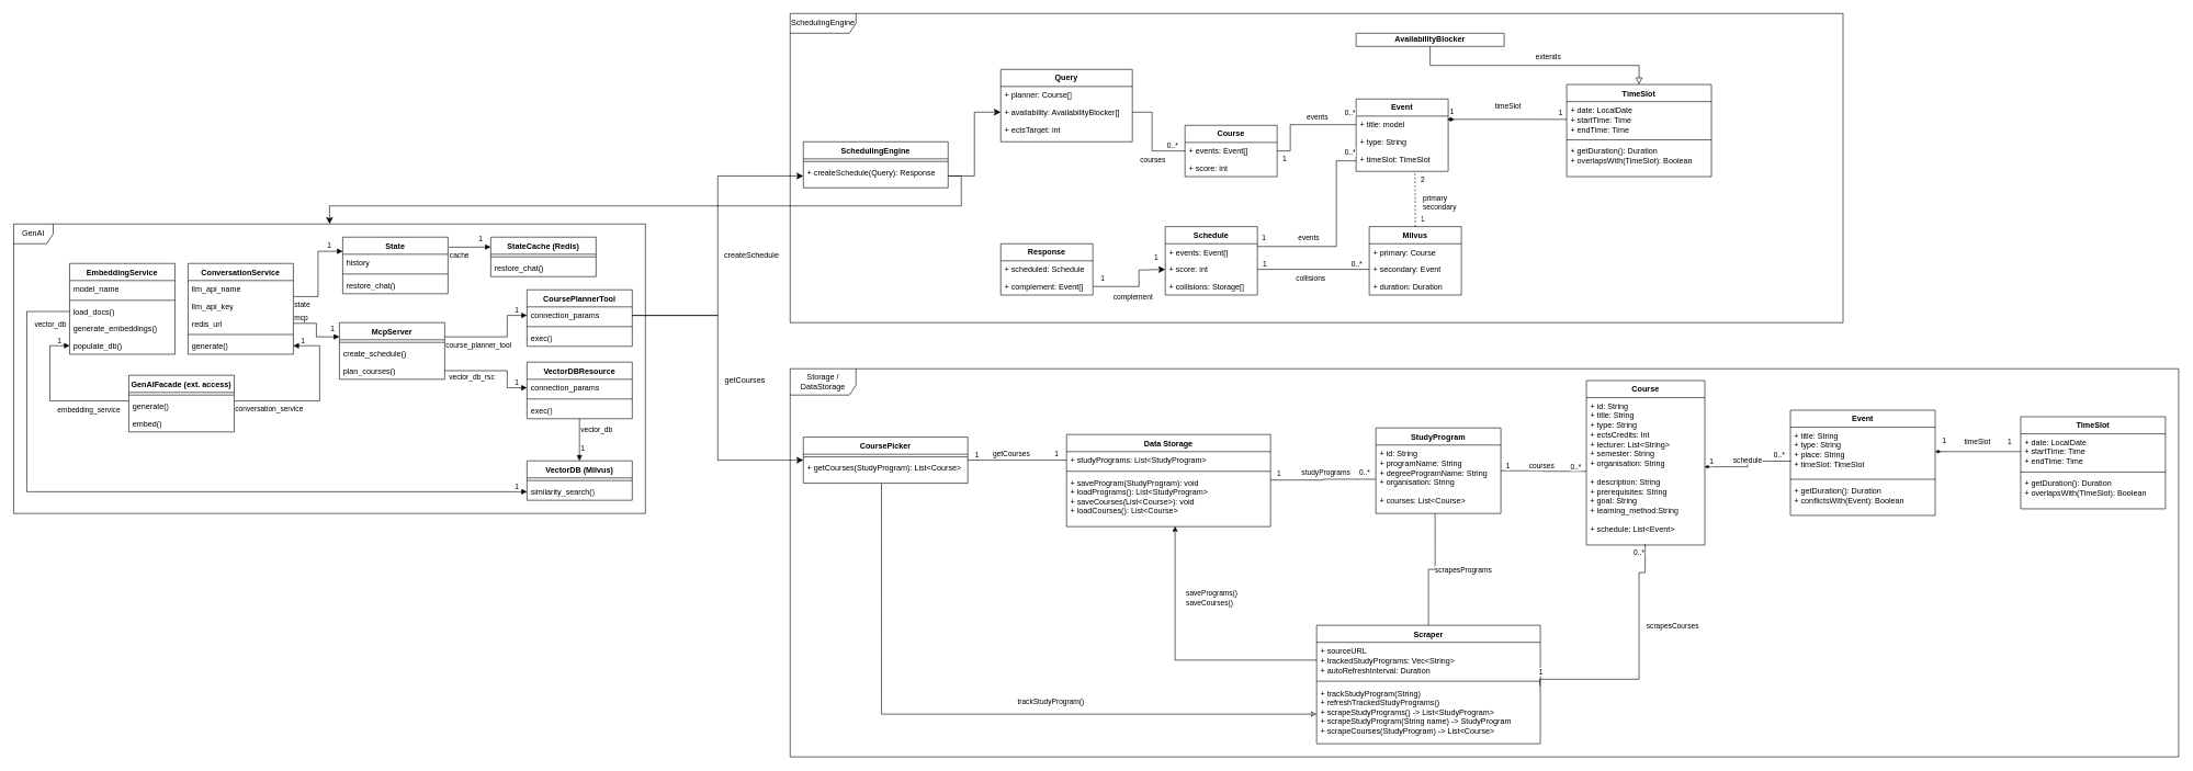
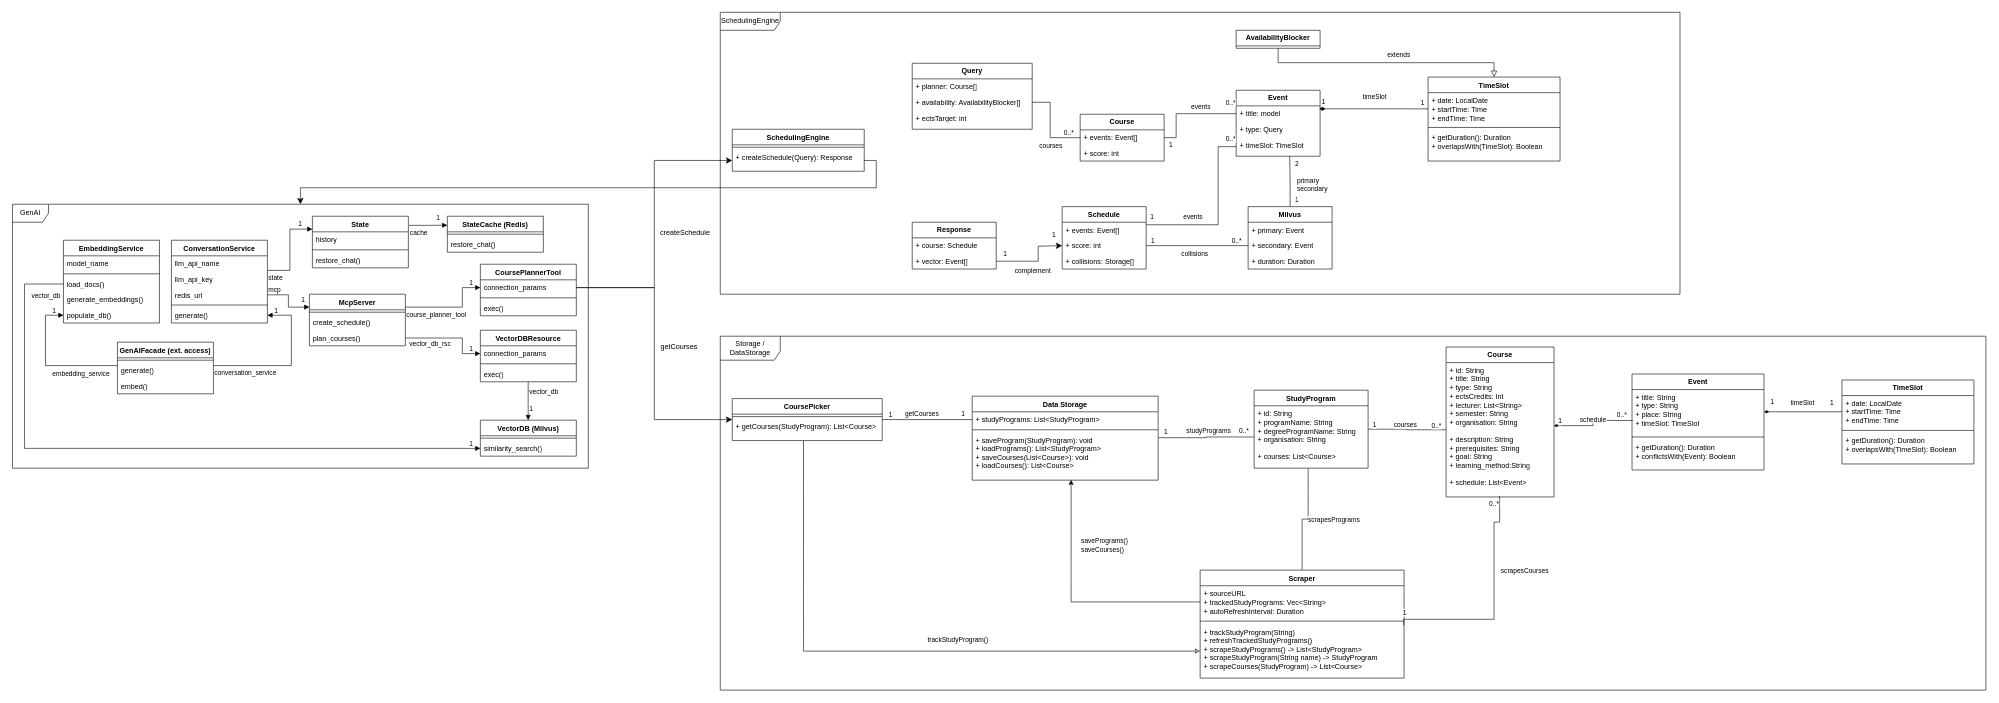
- <mxCell id="153" value="&lt;b&gt;AvailabilityBlocker&lt;/b&gt;" style="swimlane;fontStyle=0;childLayout=stackLayout;horizontal=1;startSize=26;fillColor=none;horizontalStack=0;resizeParent=1;resizeParentMax=0;resizeLast=0;collapsible=1;marginBottom=0;whiteSpace=wrap;html=1;" parent="1" vertex="1"><mxGeometry x="2060" y="50" width="225" height="20" as="geometry" /></mxCell>
+ <mxCell id="153" value="&lt;b&gt;AvailabilityBlocker&lt;/b&gt;" style="swimlane;fontStyle=0;childLayout=stackLayout;horizontal=1;startSize=26;fillColor=none;horizontalStack=0;resizeParent=1;resizeParentMax=0;resizeLast=0;collapsible=1;marginBottom=0;whiteSpace=wrap;html=1;" parent="1" vertex="1"><mxGeometry x="2060" y="50" width="140" height="30" as="geometry" /></mxCell>
- <mxCell id="62" value="+ type: String" style="text;strokeColor=none;fillColor=none;align=left;verticalAlign=top;spacingLeft=4;spacingRight=4;overflow=hidden;rotatable=0;points=[[0,0.5],[1,0.5]];portConstraint=eastwest;whiteSpace=wrap;html=1;" parent="60" vertex="1"><mxGeometry y="52" width="140" height="26" as="geometry" /></mxCell>
+ <mxCell id="62" value="+ type: Query" style="text;strokeColor=none;fillColor=none;align=left;verticalAlign=top;spacingLeft=4;spacingRight=4;overflow=hidden;rotatable=0;points=[[0,0.5],[1,0.5]];portConstraint=eastwest;whiteSpace=wrap;html=1;" parent="60" vertex="1"><mxGeometry y="52" width="140" height="26" as="geometry" /></mxCell>
- <mxCell id="176" style="edgeStyle=orthogonalEdgeStyle;rounded=0;orthogonalLoop=1;jettySize=auto;html=1;exitX=1;exitY=0.5;exitDx=0;exitDy=0;entryX=0;entryY=0.5;entryDx=0;entryDy=0;fontSize=12;startSize=8;endSize=8;" parent="1" source="175" target="58" edge="1"><mxGeometry relative="1" as="geometry" /></mxCell>
- <mxCell id="67" style="edgeStyle=orthogonalEdgeStyle;rounded=0;orthogonalLoop=1;jettySize=auto;html=1;exitX=0.5;exitY=0;exitDx=0;exitDy=0;fontSize=12;startSize=8;endSize=8;entryX=0.638;entryY=1;entryDx=0;entryDy=0;entryPerimeter=0;endArrow=none;startFill=0;dashed=1;" parent="1" source="71" target="63" edge="1"><mxGeometry relative="1" as="geometry" /></mxCell>
+ <mxCell id="67" style="edgeStyle=orthogonalEdgeStyle;rounded=0;orthogonalLoop=1;jettySize=auto;html=1;exitX=0.5;exitY=0;exitDx=0;exitDy=0;fontSize=12;startSize=8;endSize=8;entryX=0.638;entryY=1;entryDx=0;entryDy=0;entryPerimeter=0;endArrow=none;startFill=0;" parent="1" source="71" target="63" edge="1"><mxGeometry relative="1" as="geometry" /></mxCell>
- <mxCell id="72" value="+ primary: Course" style="text;strokeColor=none;fillColor=none;align=left;verticalAlign=top;spacingLeft=4;spacingRight=4;overflow=hidden;rotatable=0;points=[[0,0.5],[1,0.5]];portConstraint=eastwest;whiteSpace=wrap;html=1;" parent="71" vertex="1"><mxGeometry y="26" width="140" height="26" as="geometry" /></mxCell>
+ <mxCell id="72" value="+ primary: Event" style="text;strokeColor=none;fillColor=none;align=left;verticalAlign=top;spacingLeft=4;spacingRight=4;overflow=hidden;rotatable=0;points=[[0,0.5],[1,0.5]];portConstraint=eastwest;whiteSpace=wrap;html=1;" parent="71" vertex="1"><mxGeometry y="26" width="140" height="26" as="geometry" /></mxCell>
- <mxCell id="80" value="+ scheduled: Schedule" style="text;strokeColor=none;fillColor=none;align=left;verticalAlign=top;spacingLeft=4;spacingRight=4;overflow=hidden;rotatable=0;points=[[0,0.5],[1,0.5]];portConstraint=eastwest;whiteSpace=wrap;html=1;" parent="79" vertex="1"><mxGeometry y="26" width="140" height="26" as="geometry" /></mxCell>
+ <mxCell id="80" value="+ course: Schedule" style="text;strokeColor=none;fillColor=none;align=left;verticalAlign=top;spacingLeft=4;spacingRight=4;overflow=hidden;rotatable=0;points=[[0,0.5],[1,0.5]];portConstraint=eastwest;whiteSpace=wrap;html=1;" parent="79" vertex="1"><mxGeometry y="26" width="140" height="26" as="geometry" /></mxCell>
- <mxCell id="81" value="+ complement: Event[]" style="text;strokeColor=none;fillColor=none;align=left;verticalAlign=top;spacingLeft=4;spacingRight=4;overflow=hidden;rotatable=0;points=[[0,0.5],[1,0.5]];portConstraint=eastwest;whiteSpace=wrap;html=1;" parent="79" vertex="1"><mxGeometry y="52" width="140" height="26" as="geometry" /></mxCell>
+ <mxCell id="81" value="+ vector: Event[]" style="text;strokeColor=none;fillColor=none;align=left;verticalAlign=top;spacingLeft=4;spacingRight=4;overflow=hidden;rotatable=0;points=[[0,0.5],[1,0.5]];portConstraint=eastwest;whiteSpace=wrap;html=1;" parent="79" vertex="1"><mxGeometry y="52" width="140" height="26" as="geometry" /></mxCell>
